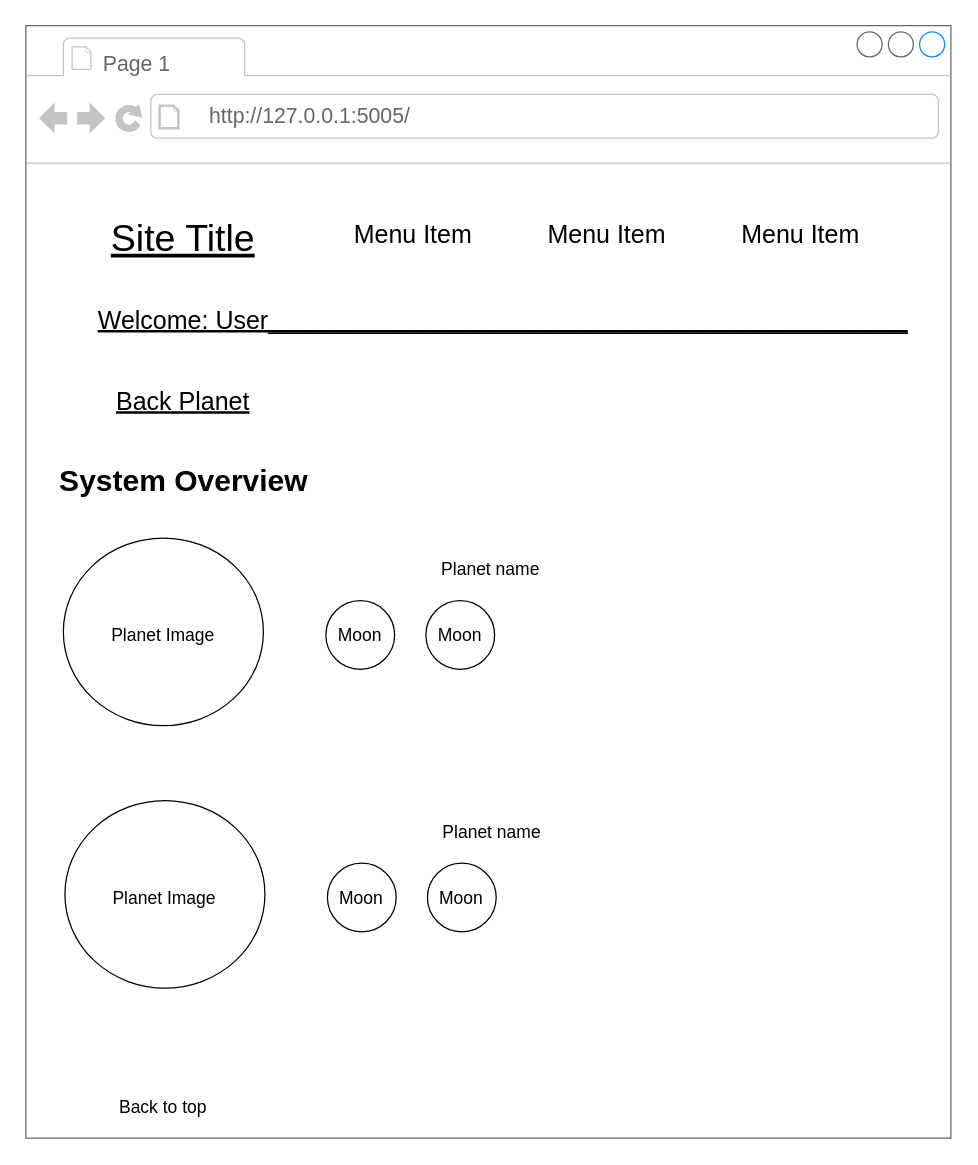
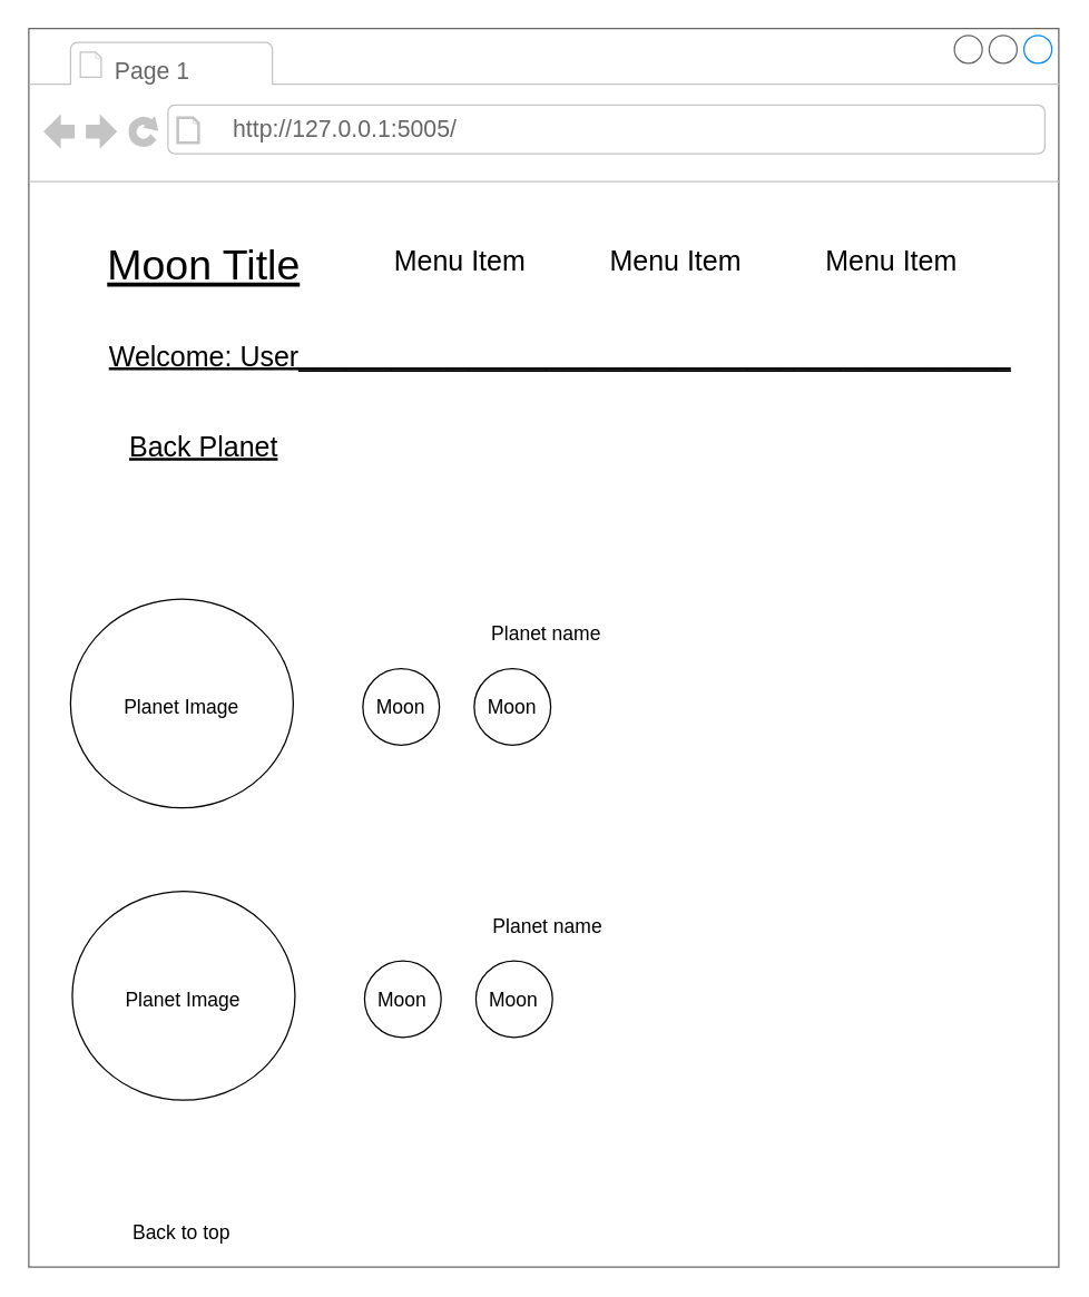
- <mxCell id="5" value="&lt;font style=&quot;font-size: 30px;&quot;&gt;&lt;u&gt;Site Title&lt;/u&gt;&lt;/font&gt;" style="text;html=1;strokeColor=none;fillColor=none;align=center;verticalAlign=middle;whiteSpace=wrap;rounded=0;flipH=1;" vertex="1" parent="2"><mxGeometry x="31.25" y="100" width="190" height="140" as="geometry" /></mxCell>
+ <mxCell id="5" value="&lt;font style=&quot;font-size: 30px;&quot;&gt;&lt;u&gt;Moon Title&lt;/u&gt;&lt;/font&gt;" style="text;html=1;strokeColor=none;fillColor=none;align=center;verticalAlign=middle;whiteSpace=wrap;rounded=0;flipH=1;" vertex="1" parent="2"><mxGeometry x="31.25" y="100" width="190" height="140" as="geometry" /></mxCell>
- <mxCell id="12" value="&lt;b&gt;&lt;font style=&quot;font-size: 24px;&quot;&gt;System Overview&lt;/font&gt;&lt;/b&gt;" style="text;html=1;strokeColor=none;fillColor=none;align=center;verticalAlign=middle;whiteSpace=wrap;rounded=0;fontSize=20;flipH=1;" vertex="1" parent="2"><mxGeometry x="10" y="350" width="232.5" height="30" as="geometry" /></mxCell>
